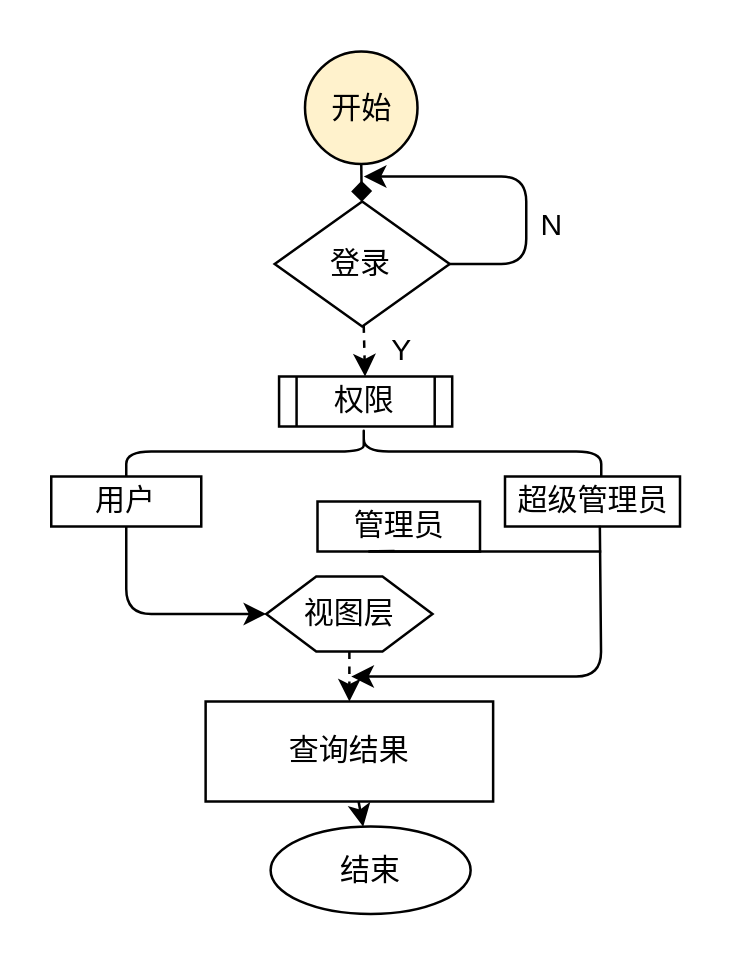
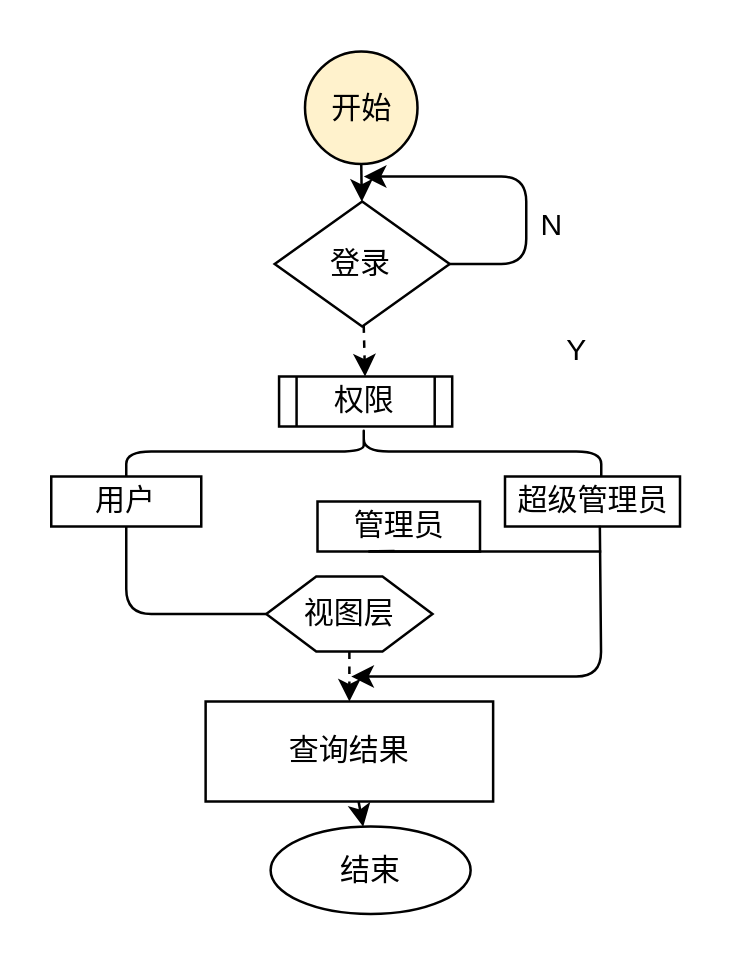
- <mxCell id="4" value="" style="edgeStyle=none;html=1;endArrow=diamond;" edge="1" parent="1" source="5" target="3"><mxGeometry relative="1" as="geometry" /></mxCell>
+ <mxCell id="4" value="" style="edgeStyle=none;html=1;" edge="1" parent="1" source="5" target="3"><mxGeometry relative="1" as="geometry" /></mxCell>
- <mxCell id="10" value="Y" style="text;html=1;align=center;verticalAlign=middle;resizable=0;points=[];autosize=1;strokeColor=none;fillColor=none;" vertex="1" parent="1"><mxGeometry x="150" y="130" width="20" height="20" as="geometry" /></mxCell>
+ <mxCell id="10" value="Y" style="text;html=1;align=center;verticalAlign=middle;resizable=0;points=[];autosize=1;strokeColor=none;fillColor=none;" vertex="1" parent="1"><mxGeometry x="220" y="130" width="20" height="20" as="geometry" /></mxCell>
- <mxCell id="18" value="" style="endArrow=classic;html=1;exitX=0.5;exitY=1;exitDx=0;exitDy=0;entryX=0;entryY=0.5;entryDx=0;entryDy=0;" edge="1" parent="1" source="9" target="14"><mxGeometry width="50" height="50" relative="1" as="geometry"><mxPoint x="260" y="220" as="sourcePoint" /><mxPoint x="310" y="170" as="targetPoint" /><Array as="points"><mxPoint x="50" y="245" /></Array></mxGeometry></mxCell>
+ <mxCell id="18" value="" style="endArrow=none;html=1;exitX=0.5;exitY=1;exitDx=0;exitDy=0;entryX=0;entryY=0.5;entryDx=0;entryDy=0;" edge="1" parent="1" source="9" target="14"><mxGeometry width="50" height="50" relative="1" as="geometry"><mxPoint x="260" y="220" as="sourcePoint" /><mxPoint x="310" y="170" as="targetPoint" /><Array as="points"><mxPoint x="50" y="245" /></Array></mxGeometry></mxCell>
